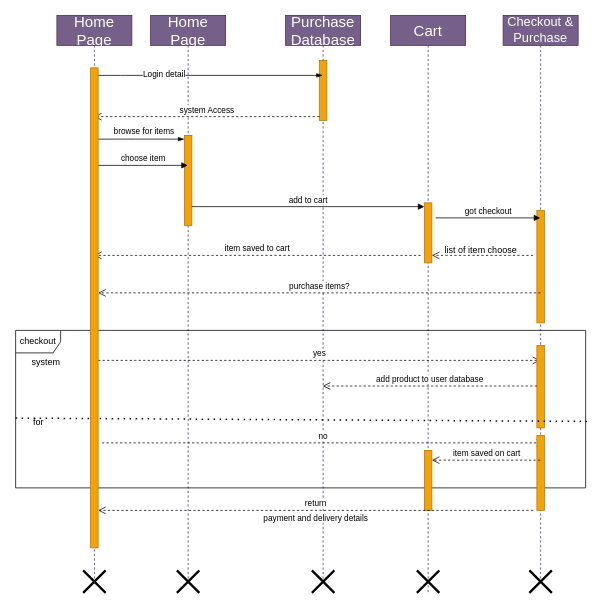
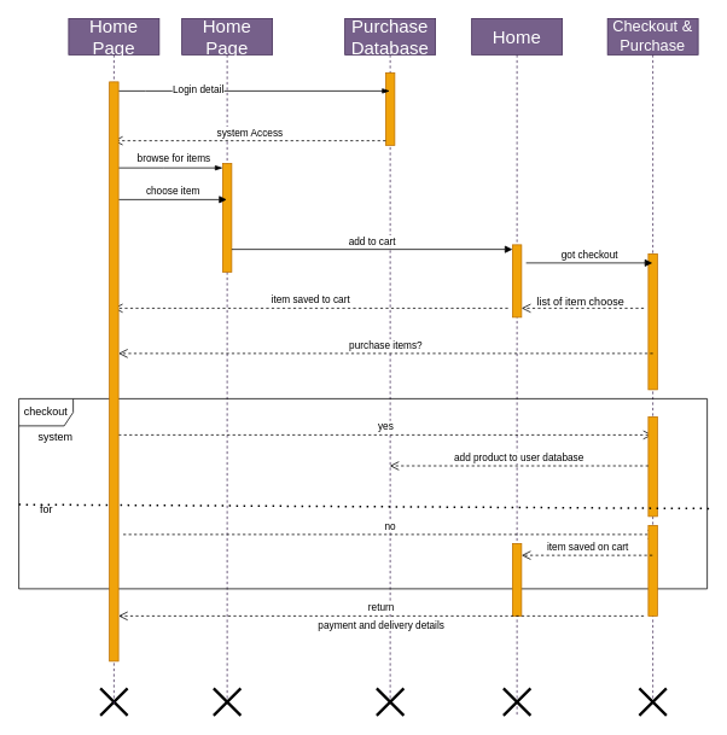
- <mxCell id="6" value="Cart" style="shape=umlLifeline;whiteSpace=wrap;html=1;container=1;dropTarget=0;collapsible=0;recursiveResize=0;outlineConnect=0;portConstraint=eastwest;newEdgeStyle={&quot;curved&quot;:0,&quot;rounded&quot;:0};points=[[0,0,0,0,5],[0,1,0,0,-5],[1,0,0,0,5],[1,1,0,0,-5]];perimeter=rectanglePerimeter;targetShapes=umlLifeline;participant=label;fontSize=20;fillColor=#76608a;fontColor=#ffffff;strokeColor=#432D57;" parent="1" vertex="1"><mxGeometry x="520" y="20" width="100" height="770" as="geometry" /></mxCell>
+ <mxCell id="6" value="Home" style="shape=umlLifeline;whiteSpace=wrap;html=1;container=1;dropTarget=0;collapsible=0;recursiveResize=0;outlineConnect=0;portConstraint=eastwest;newEdgeStyle={&quot;curved&quot;:0,&quot;rounded&quot;:0};points=[[0,0,0,0,5],[0,1,0,0,-5],[1,0,0,0,5],[1,1,0,0,-5]];perimeter=rectanglePerimeter;targetShapes=umlLifeline;participant=label;fontSize=20;fillColor=#76608a;fontColor=#ffffff;strokeColor=#432D57;" parent="1" vertex="1"><mxGeometry x="520" y="20" width="100" height="770" as="geometry" /></mxCell>
